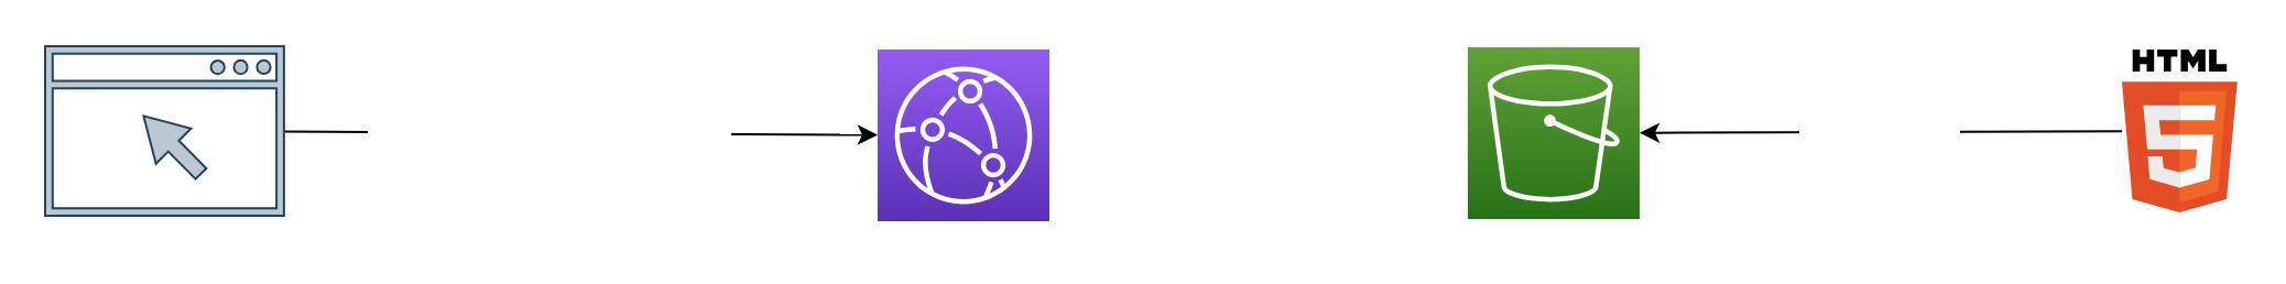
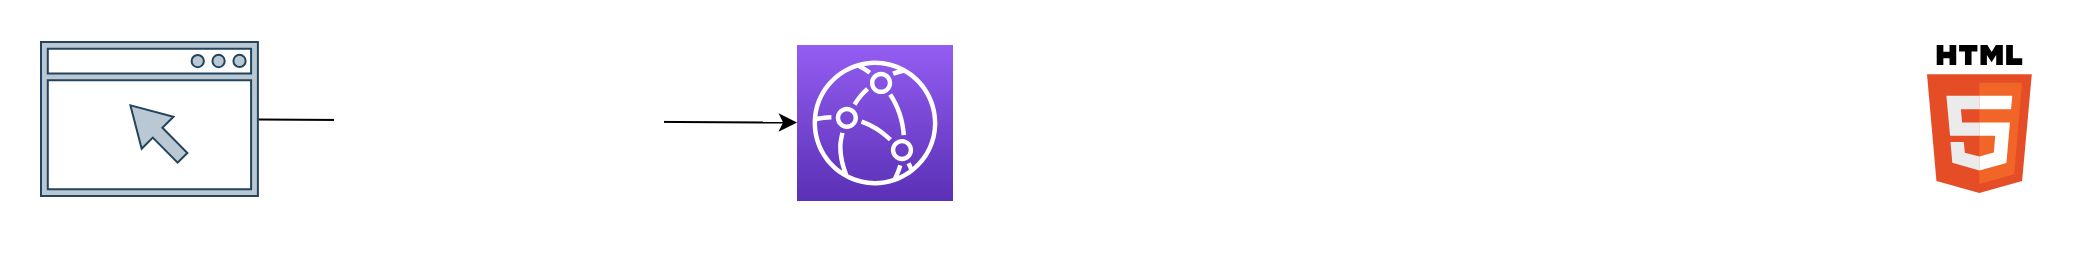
- <mxCell id="4" value="Stored on" style="edgeStyle=none;html=1;fontColor=#FFFFFF;fontSize=17;" parent="1" source="5" target="3" edge="1"><mxGeometry relative="1" as="geometry" /></mxCell>
- <mxCell id="3" value="S3" style="sketch=0;points=[[0,0,0],[0.25,0,0],[0.5,0,0],[0.75,0,0],[1,0,0],[0,1,0],[0.25,1,0],[0.5,1,0],[0.75,1,0],[1,1,0],[0,0.25,0],[0,0.5,0],[0,0.75,0],[1,0.25,0],[1,0.5,0],[1,0.75,0]];outlineConnect=0;fontColor=#FFFFFF;gradientColor=#60A337;gradientDirection=north;fillColor=#277116;strokeColor=#ffffff;dashed=0;verticalLabelPosition=bottom;verticalAlign=top;align=center;html=1;fontSize=17;fontStyle=0;aspect=fixed;shape=mxgraph.aws4.resourceIcon;resIcon=mxgraph.aws4.s3;" parent="1" vertex="1"><mxGeometry x="666" y="21" width="78" height="78" as="geometry" /></mxCell>
